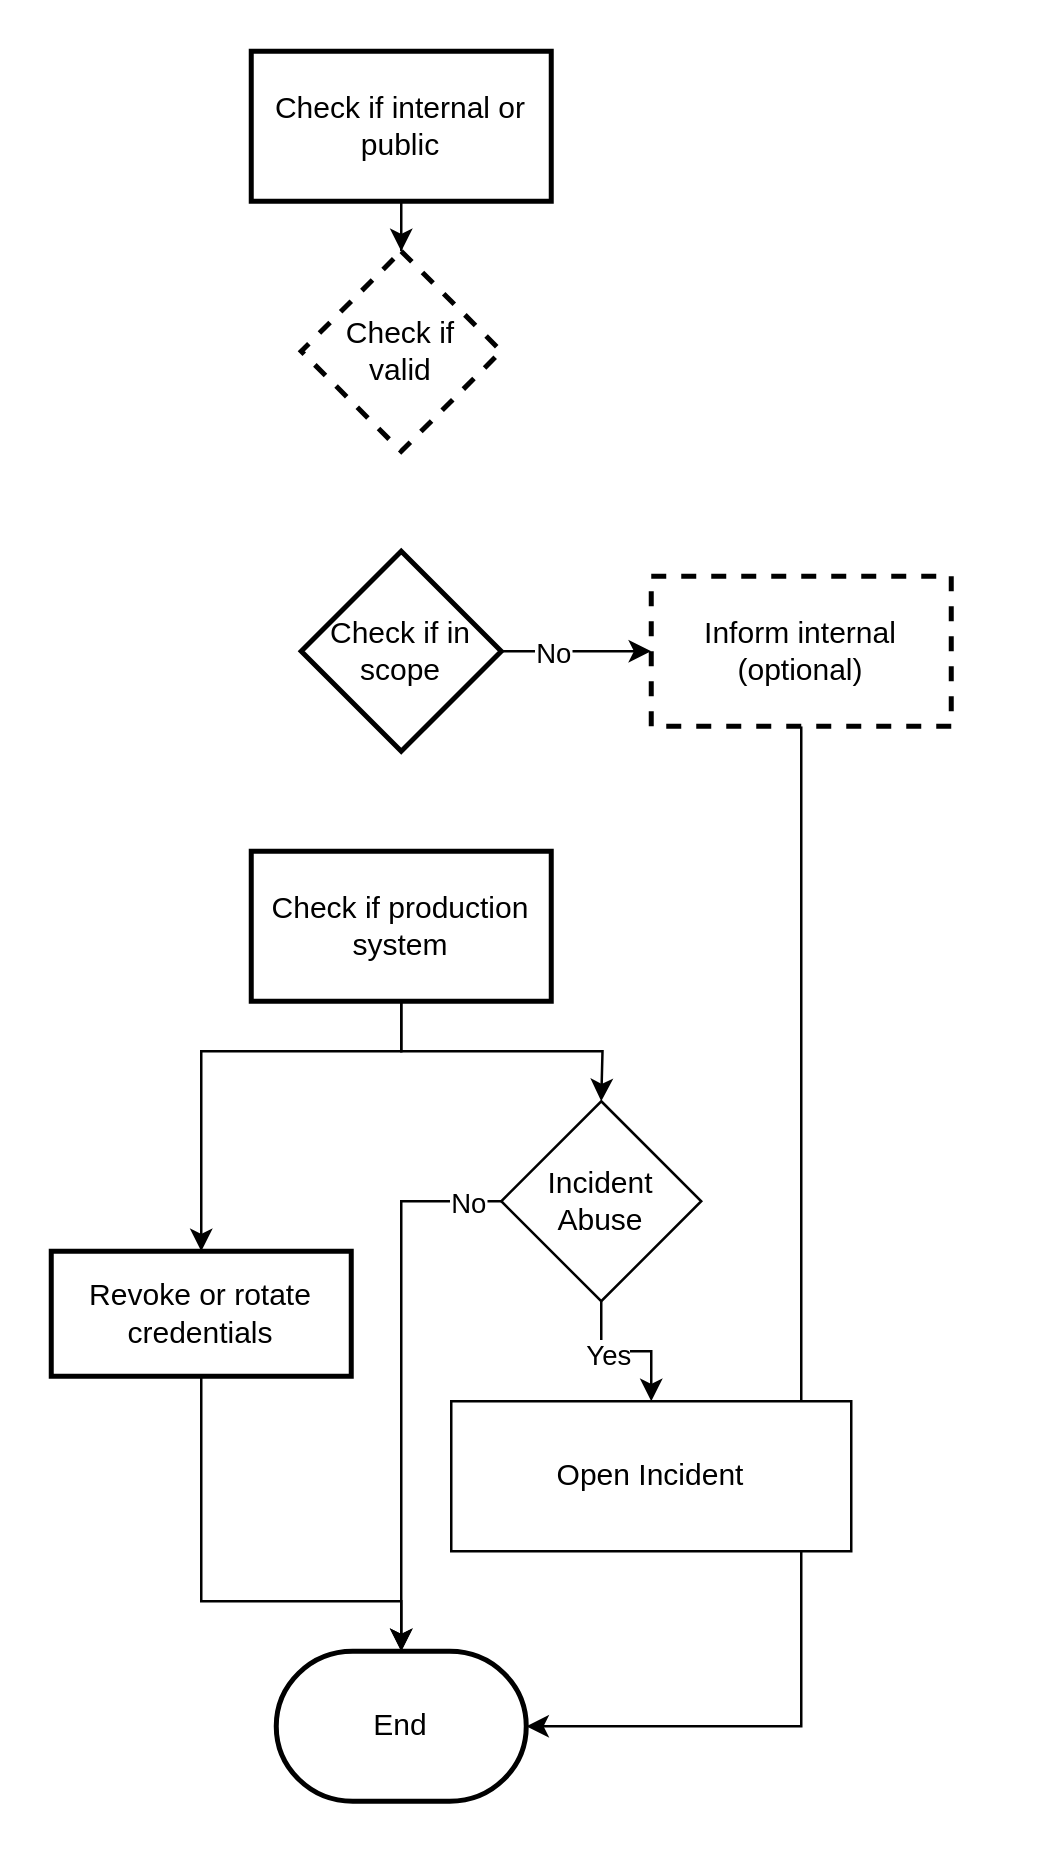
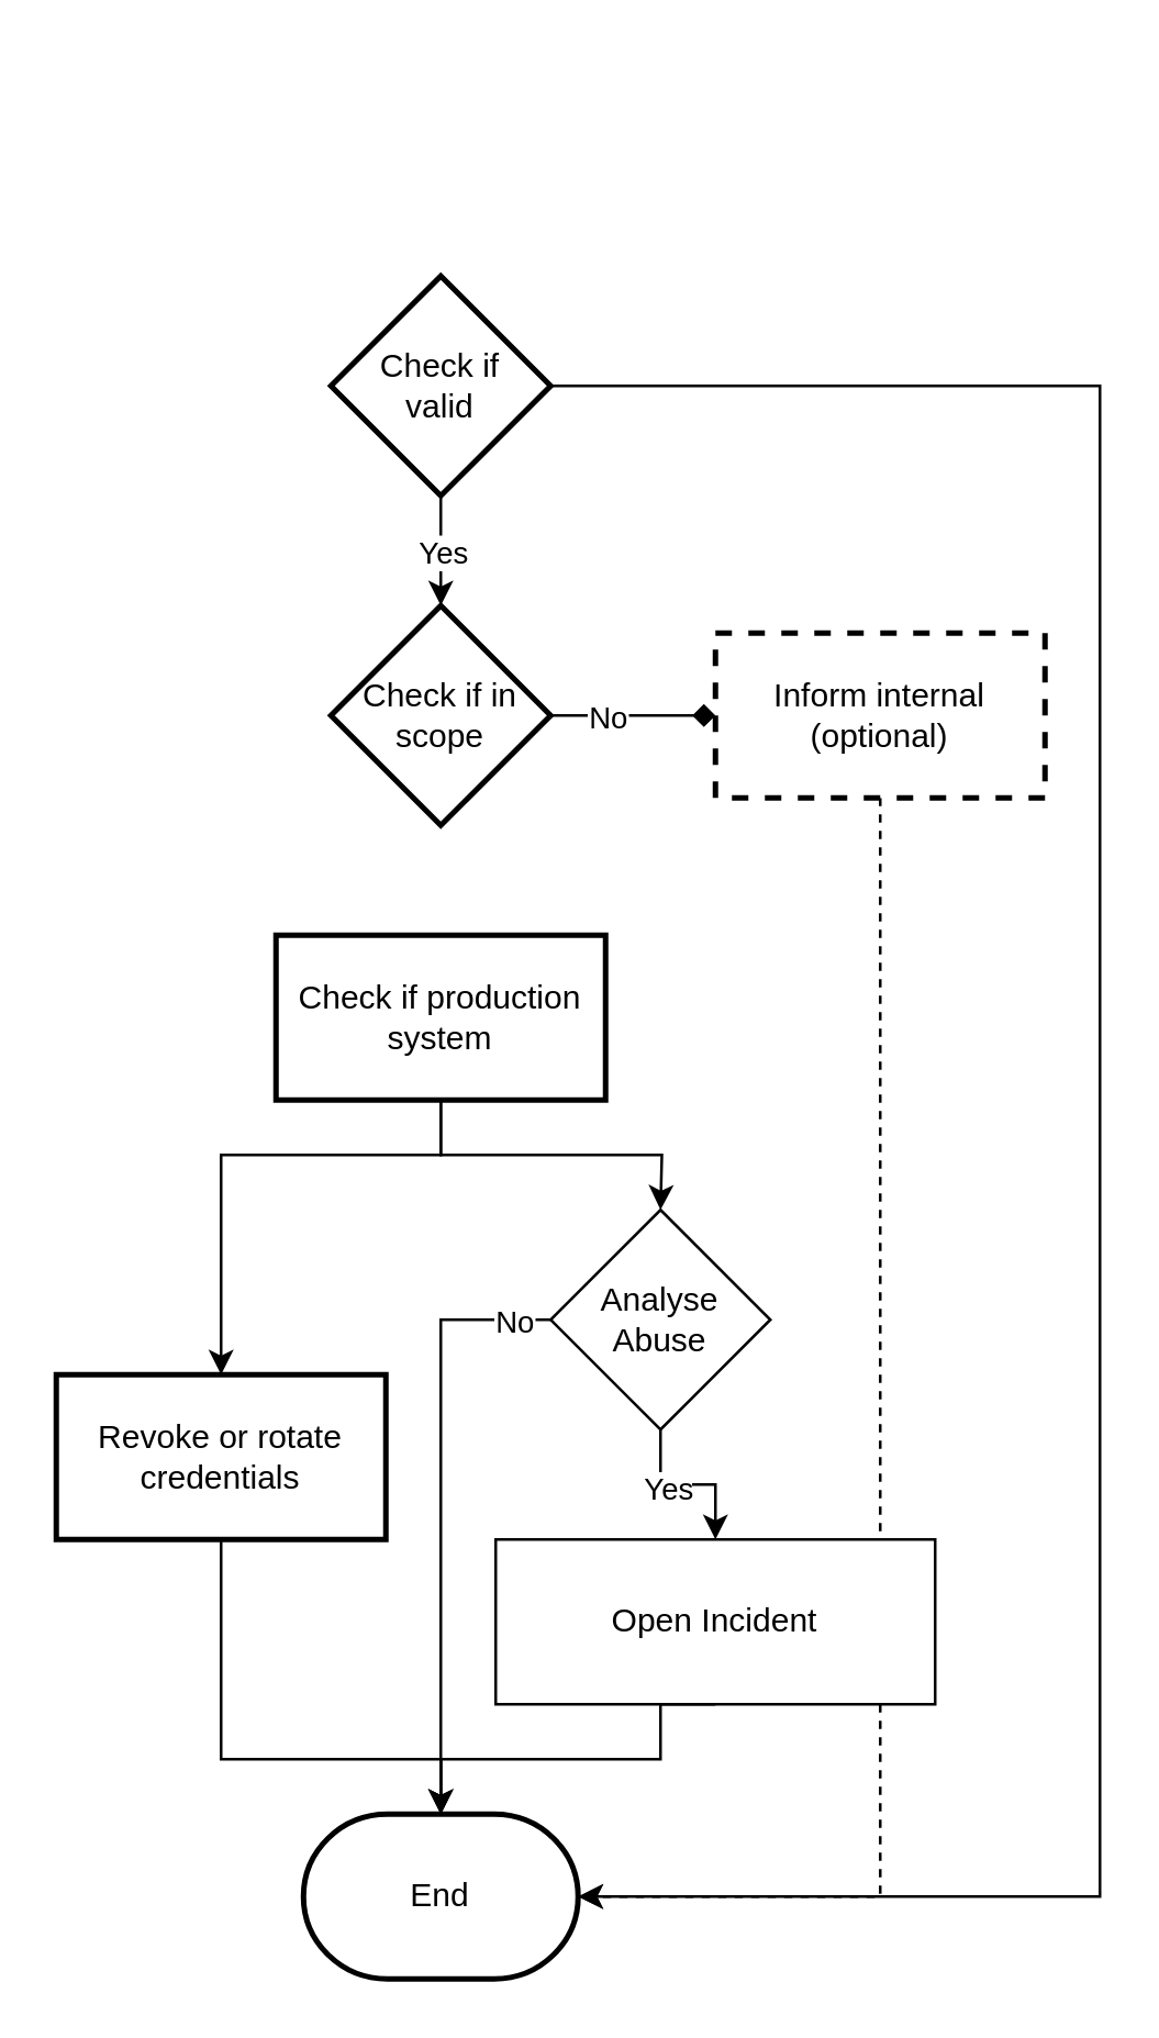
- <mxCell id="3" value="Check if internal or public" style="whiteSpace=wrap;html=1;strokeWidth=2;" vertex="1" parent="1"><mxGeometry x="100" y="20" width="120" height="60" as="geometry" /></mxCell>
- <mxCell id="2" value="" style="edgeStyle=orthogonalEdgeStyle;rounded=0;orthogonalLoop=1;jettySize=auto;html=1;" edge="1" parent="1" source="3" target="7"><mxGeometry relative="1" as="geometry" /></mxCell>
- <mxCell id="7" value="Check if &lt;br&gt;valid" style="rhombus;whiteSpace=wrap;html=1;strokeWidth=2;dashed=1;" vertex="1" parent="1"><mxGeometry x="120" y="100" width="80" height="80" as="geometry" /></mxCell>
+ <mxCell id="7" value="Check if &lt;br&gt;valid" style="rhombus;whiteSpace=wrap;html=1;strokeWidth=2;" vertex="1" parent="1"><mxGeometry x="120" y="100" width="80" height="80" as="geometry" /></mxCell>
+ <mxCell id="5" value="" style="edgeStyle=orthogonalEdgeStyle;rounded=0;orthogonalLoop=1;jettySize=auto;html=1;" edge="1" parent="1" source="7" target="11"><mxGeometry relative="1" as="geometry" /></mxCell>
+ <mxCell id="6" value="Yes" style="edgeLabel;html=1;align=center;verticalAlign=middle;resizable=0;points=[];" vertex="1" connectable="0" parent="5"><mxGeometry x="0.2" y="2" relative="1" as="geometry"><mxPoint x="-2" y="-4" as="offset" /></mxGeometry></mxCell>
- <mxCell id="9" value="" style="edgeStyle=orthogonalEdgeStyle;rounded=0;orthogonalLoop=1;jettySize=auto;html=1;" edge="1" parent="1" source="11" target="13"><mxGeometry relative="1" as="geometry" /></mxCell>
+ <mxCell id="9" value="" style="edgeStyle=orthogonalEdgeStyle;rounded=0;orthogonalLoop=1;jettySize=auto;html=1;endArrow=diamond;" edge="1" parent="1" source="11" target="13"><mxGeometry relative="1" as="geometry" /></mxCell>
+ <mxCell id="4" style="edgeStyle=orthogonalEdgeStyle;rounded=0;orthogonalLoop=1;jettySize=auto;html=1;exitX=1;exitY=0.5;exitDx=0;exitDy=0;entryX=1;entryY=0.5;entryDx=0;entryDy=0;entryPerimeter=0;" edge="1" parent="1" source="7" target="8"><mxGeometry relative="1" as="geometry"><Array as="points"><mxPoint x="400" y="140" /><mxPoint x="400" y="690" /></Array></mxGeometry></mxCell>
- <mxCell id="12" style="edgeStyle=orthogonalEdgeStyle;rounded=0;orthogonalLoop=1;jettySize=auto;html=1;exitX=0.5;exitY=1;exitDx=0;exitDy=0;entryX=1;entryY=0.5;entryDx=0;entryDy=0;entryPerimeter=0;" edge="1" parent="1" source="13" target="8"><mxGeometry relative="1" as="geometry" /></mxCell>
+ <mxCell id="12" style="edgeStyle=orthogonalEdgeStyle;rounded=0;orthogonalLoop=1;jettySize=auto;html=1;exitX=0.5;exitY=1;exitDx=0;exitDy=0;entryX=1;entryY=0.5;entryDx=0;entryDy=0;entryPerimeter=0;dashed=1;" edge="1" parent="1" source="13" target="8"><mxGeometry relative="1" as="geometry" /></mxCell>
- <mxCell id="23" value="Incident Abuse" style="rhombus;whiteSpace=wrap;html=1;" vertex="1" parent="1"><mxGeometry x="200" y="440" width="80" height="80" as="geometry" /></mxCell>
+ <mxCell id="23" value="Analyse Abuse" style="rhombus;whiteSpace=wrap;html=1;" vertex="1" parent="1"><mxGeometry x="200" y="440" width="80" height="80" as="geometry" /></mxCell>
- <mxCell id="18" value="Revoke or rotate credentials" style="whiteSpace=wrap;html=1;strokeWidth=2;" vertex="1" parent="1"><mxGeometry x="20" y="500" width="120" height="50" as="geometry" /></mxCell>
+ <mxCell id="18" value="Revoke or rotate credentials" style="whiteSpace=wrap;html=1;strokeWidth=2;" vertex="1" parent="1"><mxGeometry x="20" y="500" width="120" height="60" as="geometry" /></mxCell>
+ <mxCell id="24" style="edgeStyle=orthogonalEdgeStyle;rounded=0;orthogonalLoop=1;jettySize=auto;html=1;exitX=0.5;exitY=1;exitDx=0;exitDy=0;entryX=0.5;entryY=0;entryDx=0;entryDy=0;entryPerimeter=0;" edge="1" parent="1" source="25" target="8"><mxGeometry relative="1" as="geometry"><mxPoint x="230" y="720" as="targetPoint" /><Array as="points"><mxPoint x="240" y="640" /><mxPoint x="160" y="640" /></Array></mxGeometry></mxCell>
